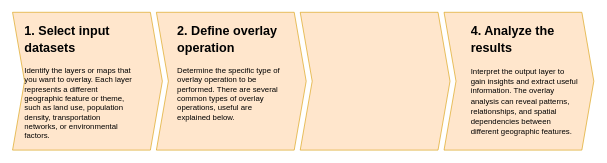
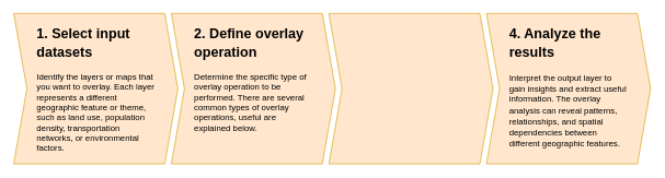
- <mxCell id="3" value="&lt;h1&gt;&lt;font style=&quot;font-size: 23px;&quot;&gt;&lt;font style=&quot;font-size: 21px;&quot;&gt;&lt;font style=&quot;font-size: 21px;&quot;&gt;1. Select input datasets&lt;br&gt;&lt;/font&gt;&lt;/font&gt;&lt;/font&gt;&lt;/h1&gt;&lt;font style=&quot;font-size: 13px;&quot;&gt;&lt;font style=&quot;font-size: 13px;&quot;&gt;Identify the layers or maps that you want to overlay. Each layer represents a different geographic feature or theme, such as land use, population density, transportation networks, or environmental factors.&lt;/font&gt;&lt;/font&gt;" style="text;html=1;strokeColor=none;fillColor=none;spacing=5;spacingTop=-20;whiteSpace=wrap;overflow=hidden;rounded=0;" vertex="1" parent="1"><mxGeometry x="35" y="30" width="190" height="210" as="geometry" /></mxCell>
+ <mxCell id="3" value="&lt;h1&gt;&lt;font style=&quot;font-size: 23px;&quot;&gt;&lt;font style=&quot;font-size: 21px;&quot;&gt;&lt;font style=&quot;font-size: 21px;&quot;&gt;1. Select input datasets&lt;br&gt;&lt;/font&gt;&lt;/font&gt;&lt;/font&gt;&lt;/h1&gt;&lt;font style=&quot;font-size: 13px;&quot;&gt;&lt;font style=&quot;font-size: 13px;&quot;&gt;Identify the layers or maps that you want to overlay. Each layer represents a different geographic feature or theme, such as land use, population density, transportation networks, or environmental factors.&lt;/font&gt;&lt;/font&gt;" style="text;html=1;strokeColor=none;fillColor=none;spacing=5;spacingTop=-20;whiteSpace=wrap;overflow=hidden;rounded=0;" vertex="1" parent="1"><mxGeometry x="50" y="30" width="190" height="210" as="geometry" /></mxCell>
- <mxCell id="8" value="&lt;h1&gt;&lt;font style=&quot;font-size: 23px;&quot;&gt;&lt;font style=&quot;font-size: 22px;&quot;&gt;&lt;font style=&quot;font-size: 21px;&quot;&gt;4. Analyze the results&lt;br&gt;&lt;/font&gt;&lt;/font&gt;&lt;/font&gt;&lt;/h1&gt;&lt;p&gt;&lt;font style=&quot;font-size: 13px;&quot;&gt;&lt;font style=&quot;font-size: 14px;&quot;&gt;&lt;font style=&quot;font-size: 13px;&quot;&gt;Interpret the output layer to gain insights and extract useful information. The overlay analysis can reveal patterns, relationships, and spatial dependencies between different geographic features.&lt;/font&gt;&lt;/font&gt;&lt;/font&gt;&lt;/p&gt;" style="text;html=1;strokeColor=none;fillColor=none;spacing=5;spacingTop=-20;whiteSpace=wrap;overflow=hidden;rounded=0;" vertex="1" parent="1"><mxGeometry x="780" y="30" width="190" height="210" as="geometry" /></mxCell>
+ <mxCell id="8" value="&lt;h1&gt;&lt;font style=&quot;font-size: 23px;&quot;&gt;&lt;font style=&quot;font-size: 22px;&quot;&gt;&lt;font style=&quot;font-size: 21px;&quot;&gt;4. Analyze the results&lt;br&gt;&lt;/font&gt;&lt;/font&gt;&lt;/font&gt;&lt;/h1&gt;&lt;p&gt;&lt;font style=&quot;font-size: 13px;&quot;&gt;&lt;font style=&quot;font-size: 14px;&quot;&gt;&lt;font style=&quot;font-size: 13px;&quot;&gt;Interpret the output layer to gain insights and extract useful information. The overlay analysis can reveal patterns, relationships, and spatial dependencies between different geographic features.&lt;/font&gt;&lt;/font&gt;&lt;/font&gt;&lt;/p&gt;" style="text;html=1;strokeColor=none;fillColor=none;spacing=5;spacingTop=-20;whiteSpace=wrap;overflow=hidden;rounded=0;" vertex="1" parent="1"><mxGeometry x="770" y="30" width="190" height="210" as="geometry" /></mxCell>
